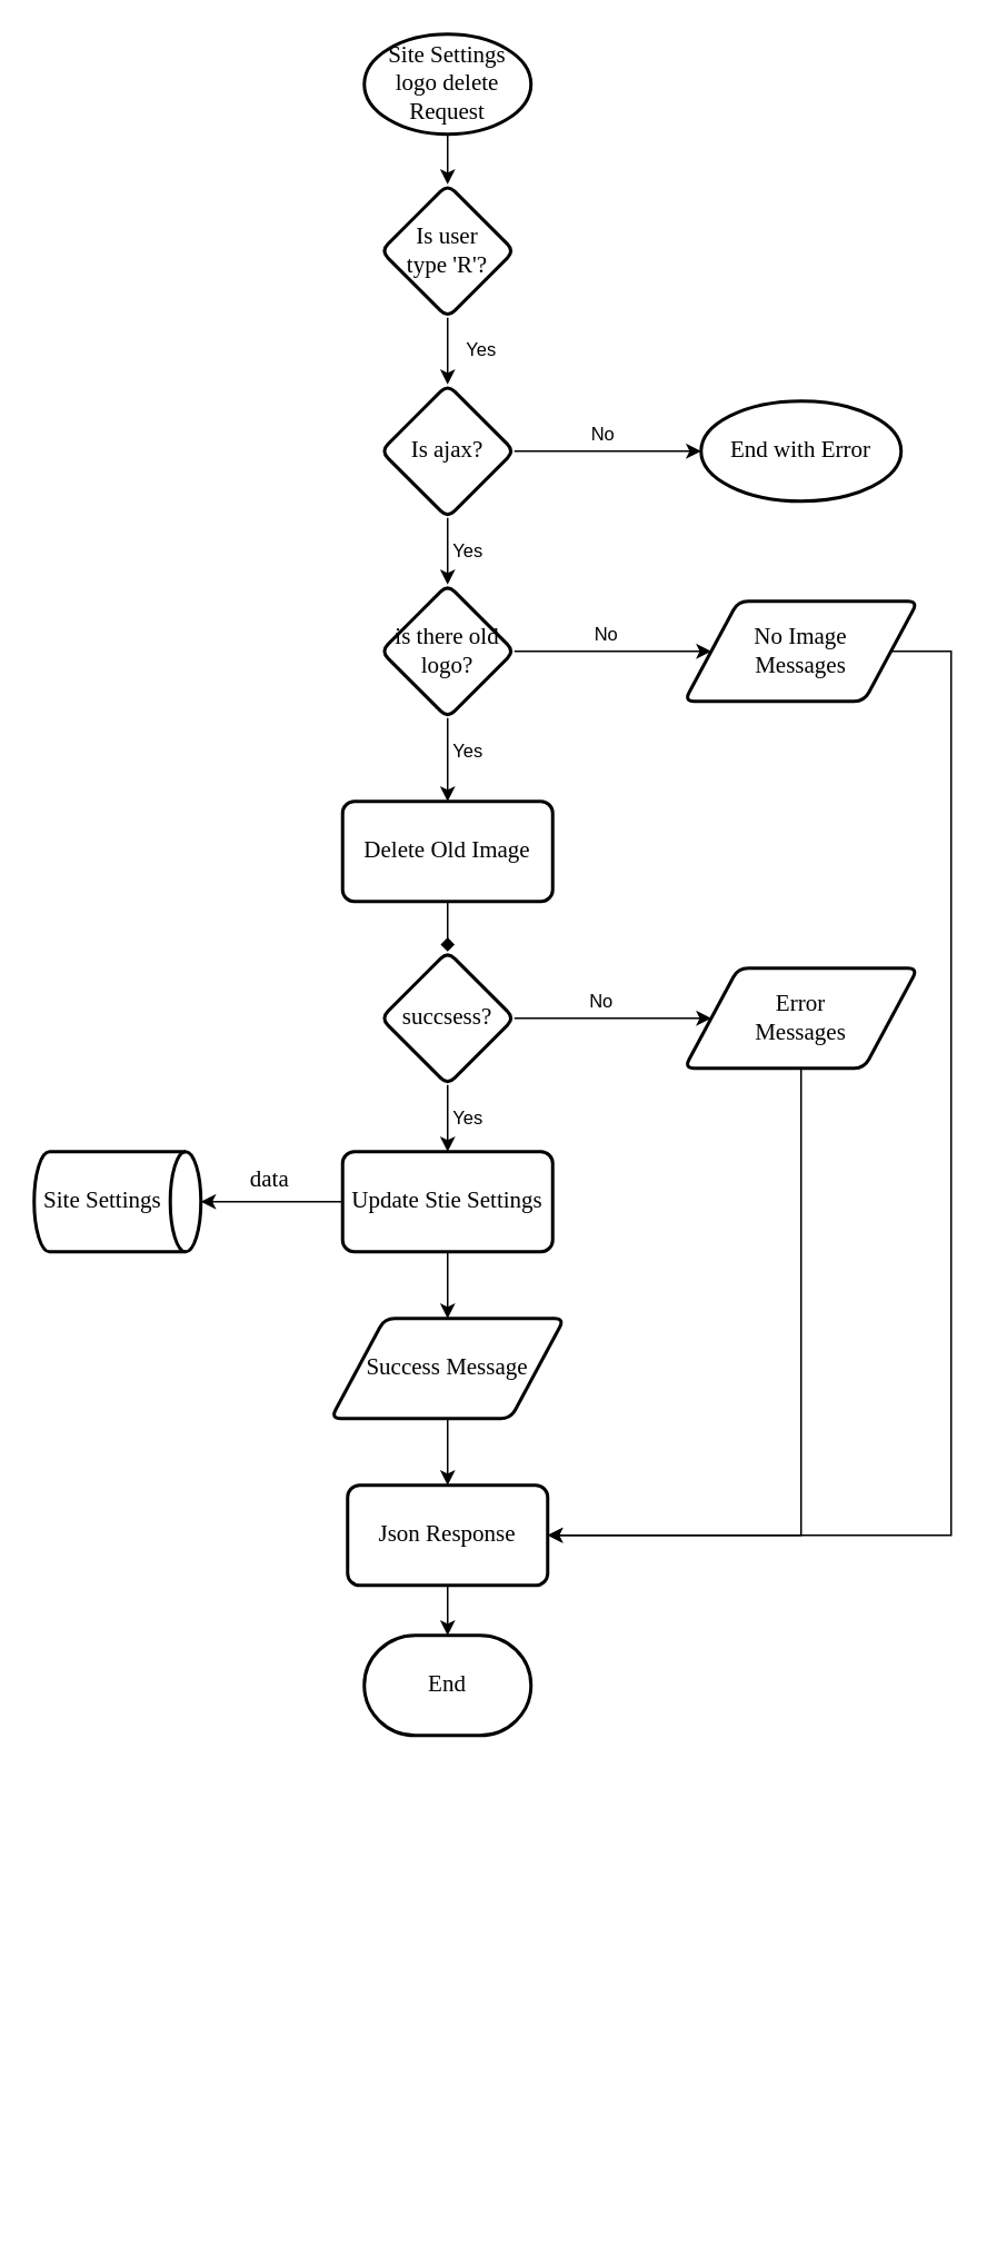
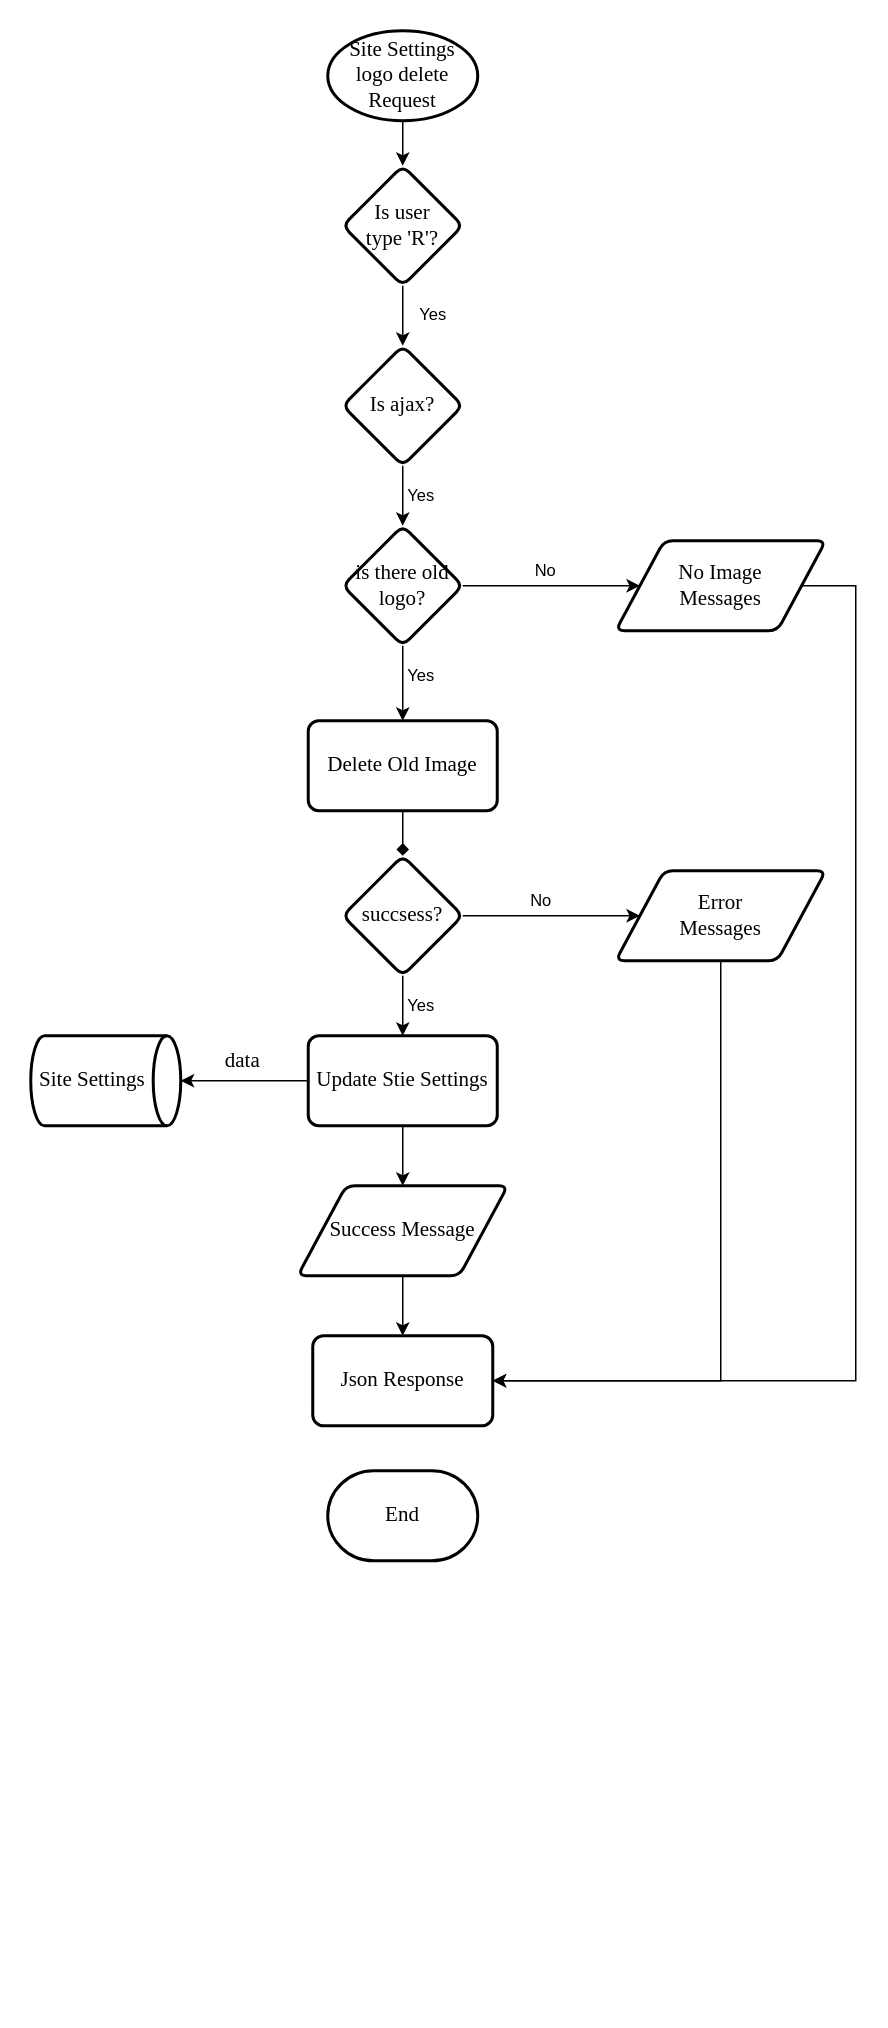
- <mxCell id="8" value="No" style="edgeStyle=orthogonalEdgeStyle;rounded=0;orthogonalLoop=1;jettySize=auto;html=1;" parent="1" source="9" target="10" edge="1"><mxGeometry x="-0.046" y="10" relative="1" as="geometry"><mxPoint x="480" y="270" as="targetPoint" /><mxPoint as="offset" /></mxGeometry></mxCell>
- <mxCell id="10" value="End with Error" style="ellipse;whiteSpace=wrap;html=1;fontSize=14;fontFamily=Times New Roman;strokeWidth=2;rounded=1;arcSize=12;" parent="1" vertex="1"><mxGeometry x="420" y="240" width="120" height="60" as="geometry" /></mxCell>
- <mxCell id="31" style="edgeStyle=orthogonalEdgeStyle;rounded=0;orthogonalLoop=1;jettySize=auto;html=1;" parent="1" source="32" target="28" edge="1"><mxGeometry relative="1" as="geometry" /></mxCell>
